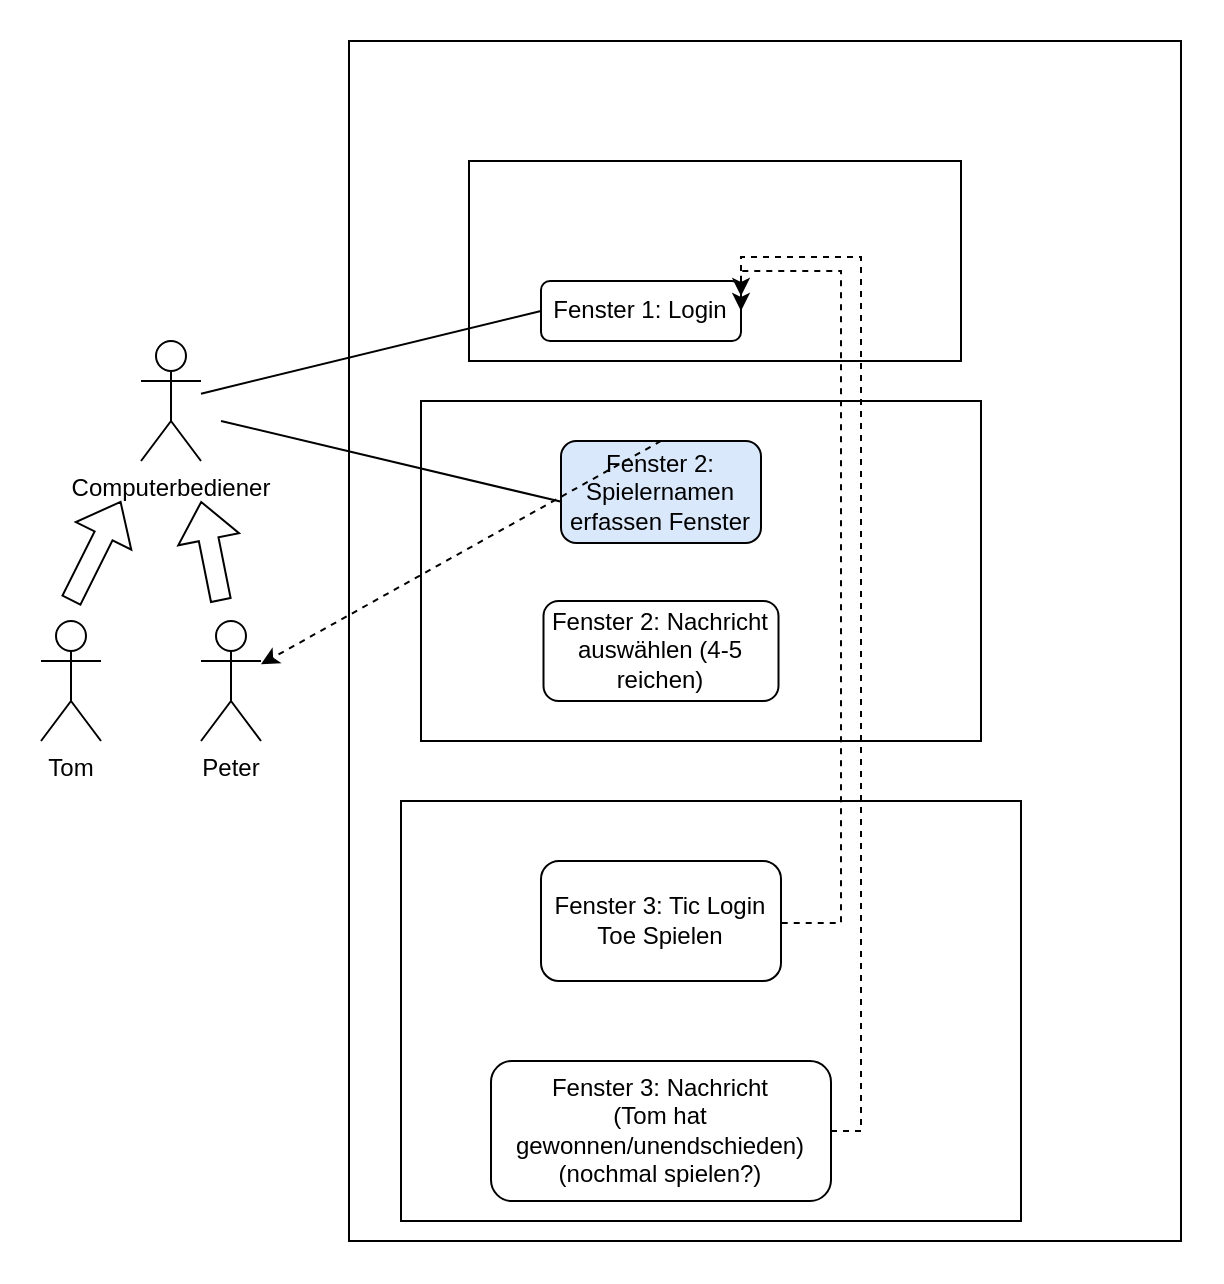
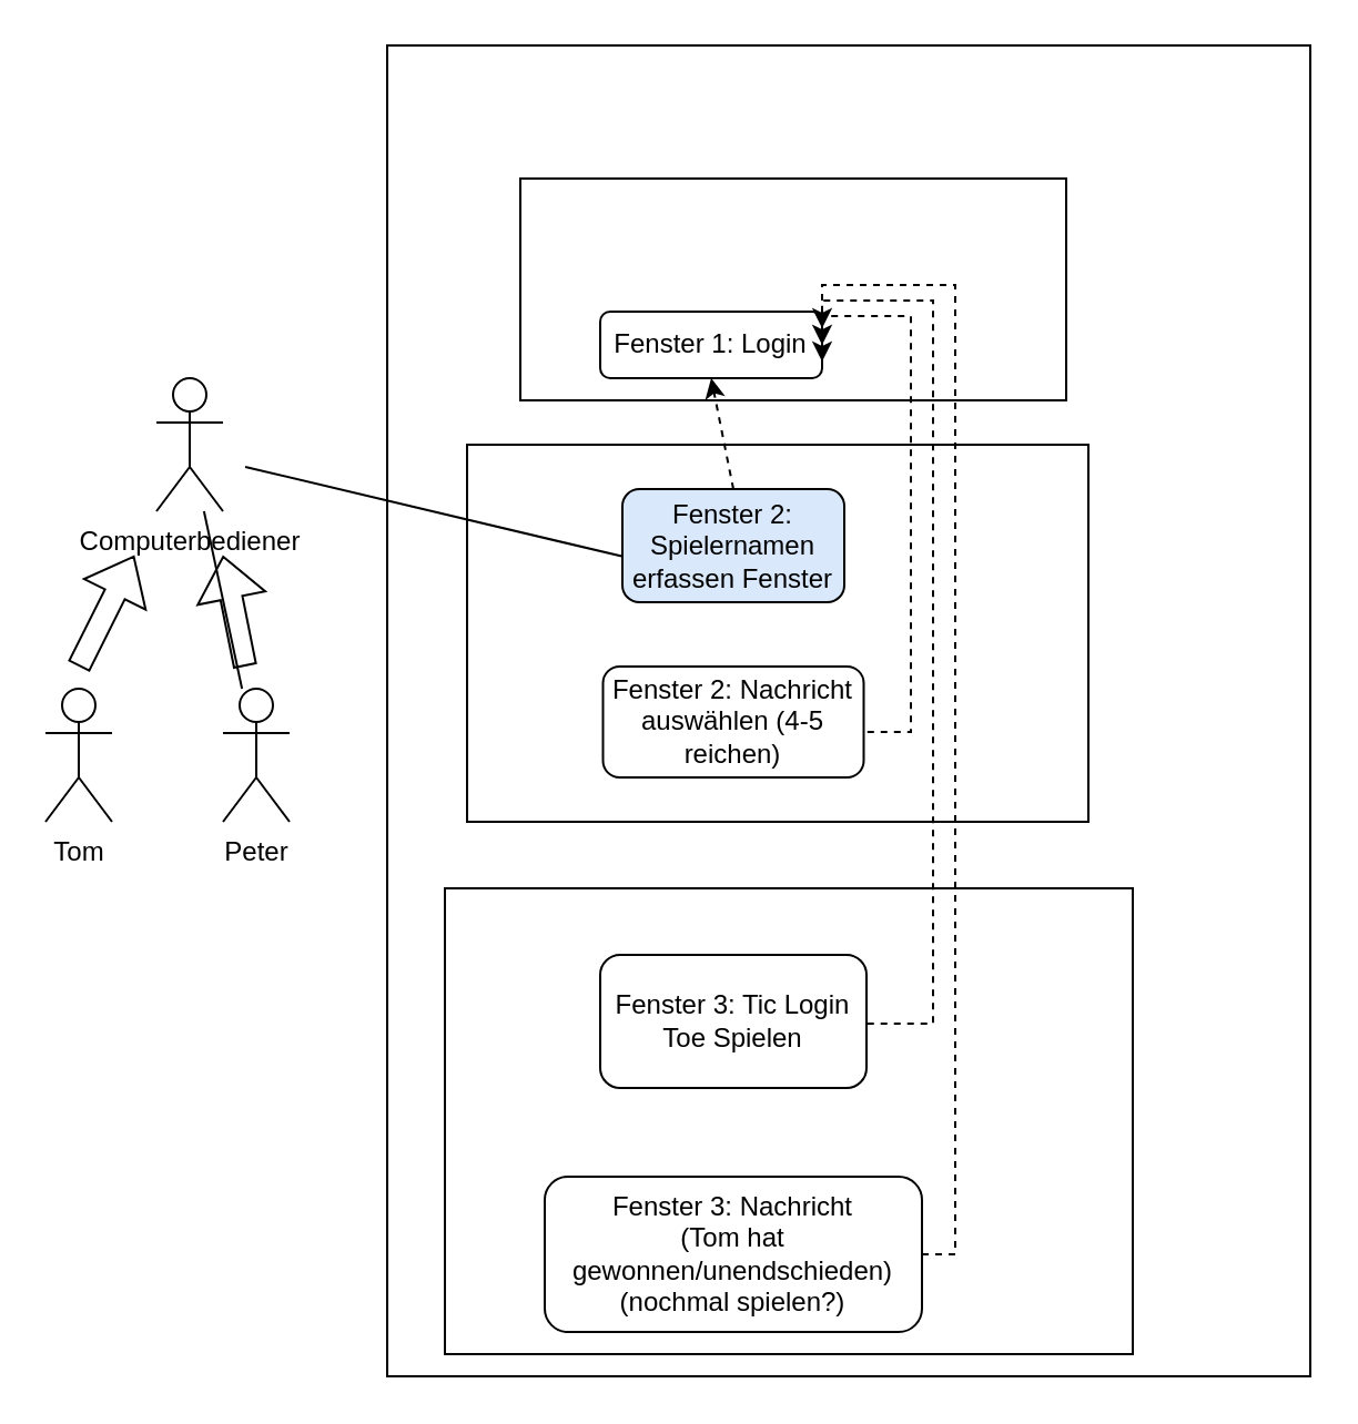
- <mxCell id="6" style="rounded=0;orthogonalLoop=1;jettySize=auto;html=1;entryX=0;entryY=0.5;entryDx=0;entryDy=0;endArrow=none;endFill=0;" edge="1" parent="1" source="13" target="9"><mxGeometry relative="1" as="geometry" /></mxCell>
+ <mxCell id="6" style="rounded=0;orthogonalLoop=1;jettySize=auto;html=1;endArrow=none;endFill=0;" edge="1" parent="1" source="13" target="8"><mxGeometry relative="1" as="geometry" /></mxCell>
+ <mxCell id="18" value="" style="endArrow=classic;html=1;rounded=0;exitX=1.014;exitY=0.59;exitDx=0;exitDy=0;entryX=1;entryY=0.75;entryDx=0;entryDy=0;dashed=1;edgeStyle=orthogonalEdgeStyle;exitPerimeter=0;" edge="1" parent="1" source="11" target="9"><mxGeometry width="50" height="50" relative="1" as="geometry"><mxPoint x="340" y="179" as="sourcePoint" /><mxPoint x="340" y="160" as="targetPoint" /><Array as="points"><mxPoint x="410" y="330" /><mxPoint x="410" y="142" /></Array></mxGeometry></mxCell>
- <mxCell id="17" value="" style="endArrow=classic;html=1;rounded=0;exitX=0.5;exitY=0;exitDx=0;exitDy=0;dashed=1;" edge="1" parent="1" source="10" target="8"><mxGeometry width="50" height="50" relative="1" as="geometry"><mxPoint x="240" y="200" as="sourcePoint" /><mxPoint x="290" y="150" as="targetPoint" /></mxGeometry></mxCell>
+ <mxCell id="17" value="" style="endArrow=classic;html=1;rounded=0;exitX=0.5;exitY=0;exitDx=0;exitDy=0;entryX=0.5;entryY=1;entryDx=0;entryDy=0;dashed=1;" edge="1" parent="1" source="10" target="9"><mxGeometry width="50" height="50" relative="1" as="geometry"><mxPoint x="240" y="200" as="sourcePoint" /><mxPoint x="290" y="150" as="targetPoint" /></mxGeometry></mxCell>
